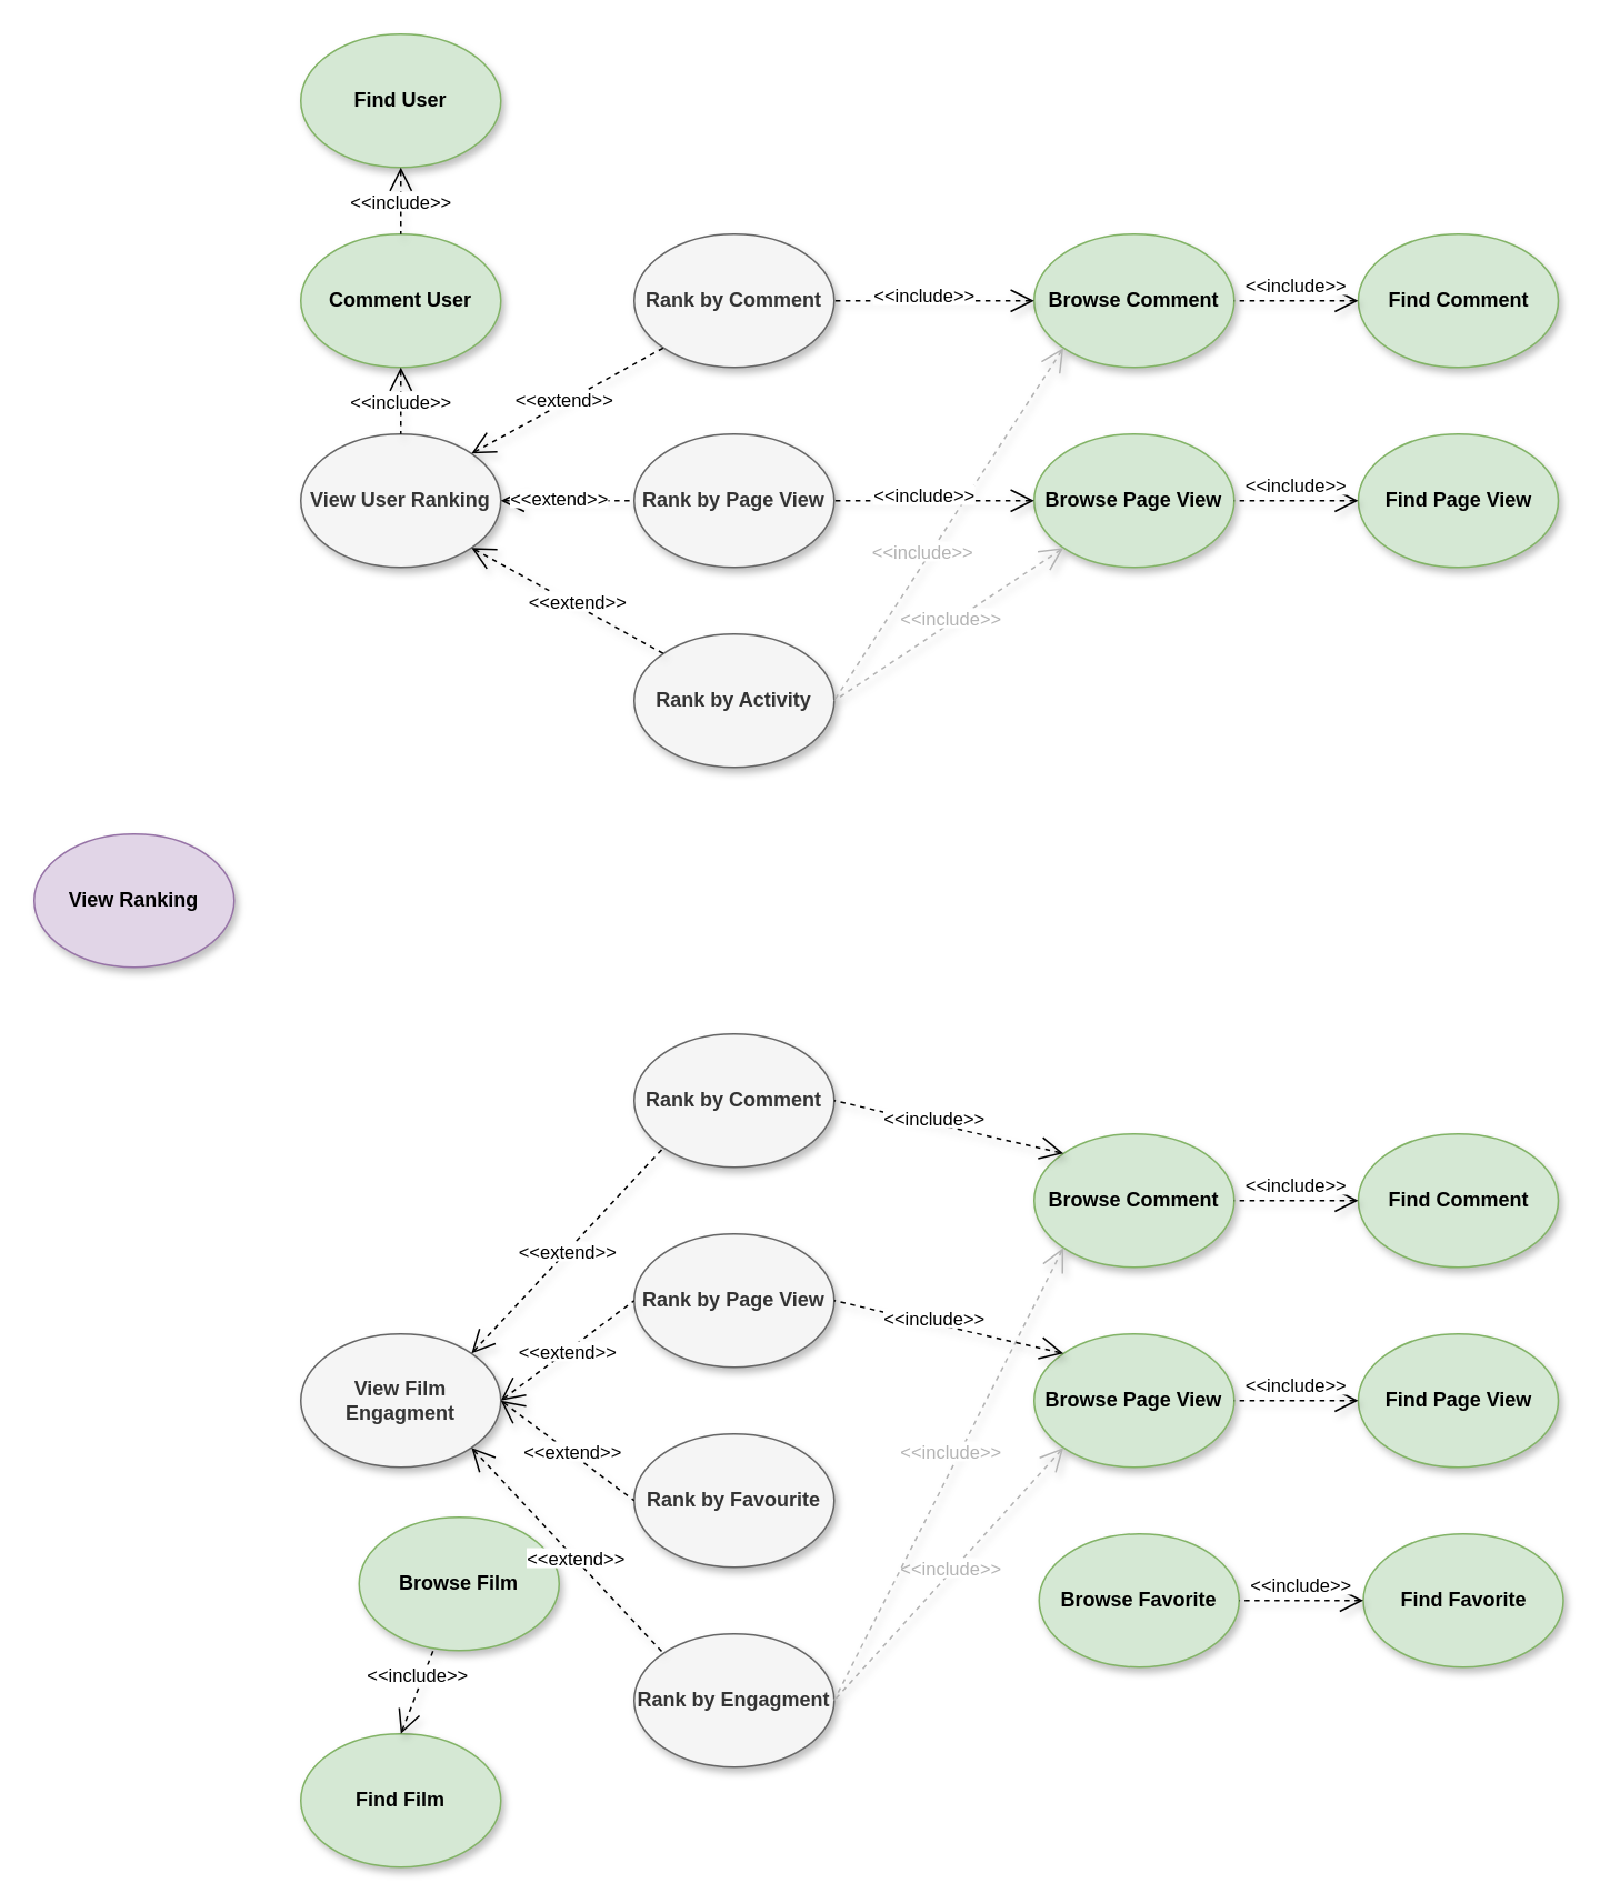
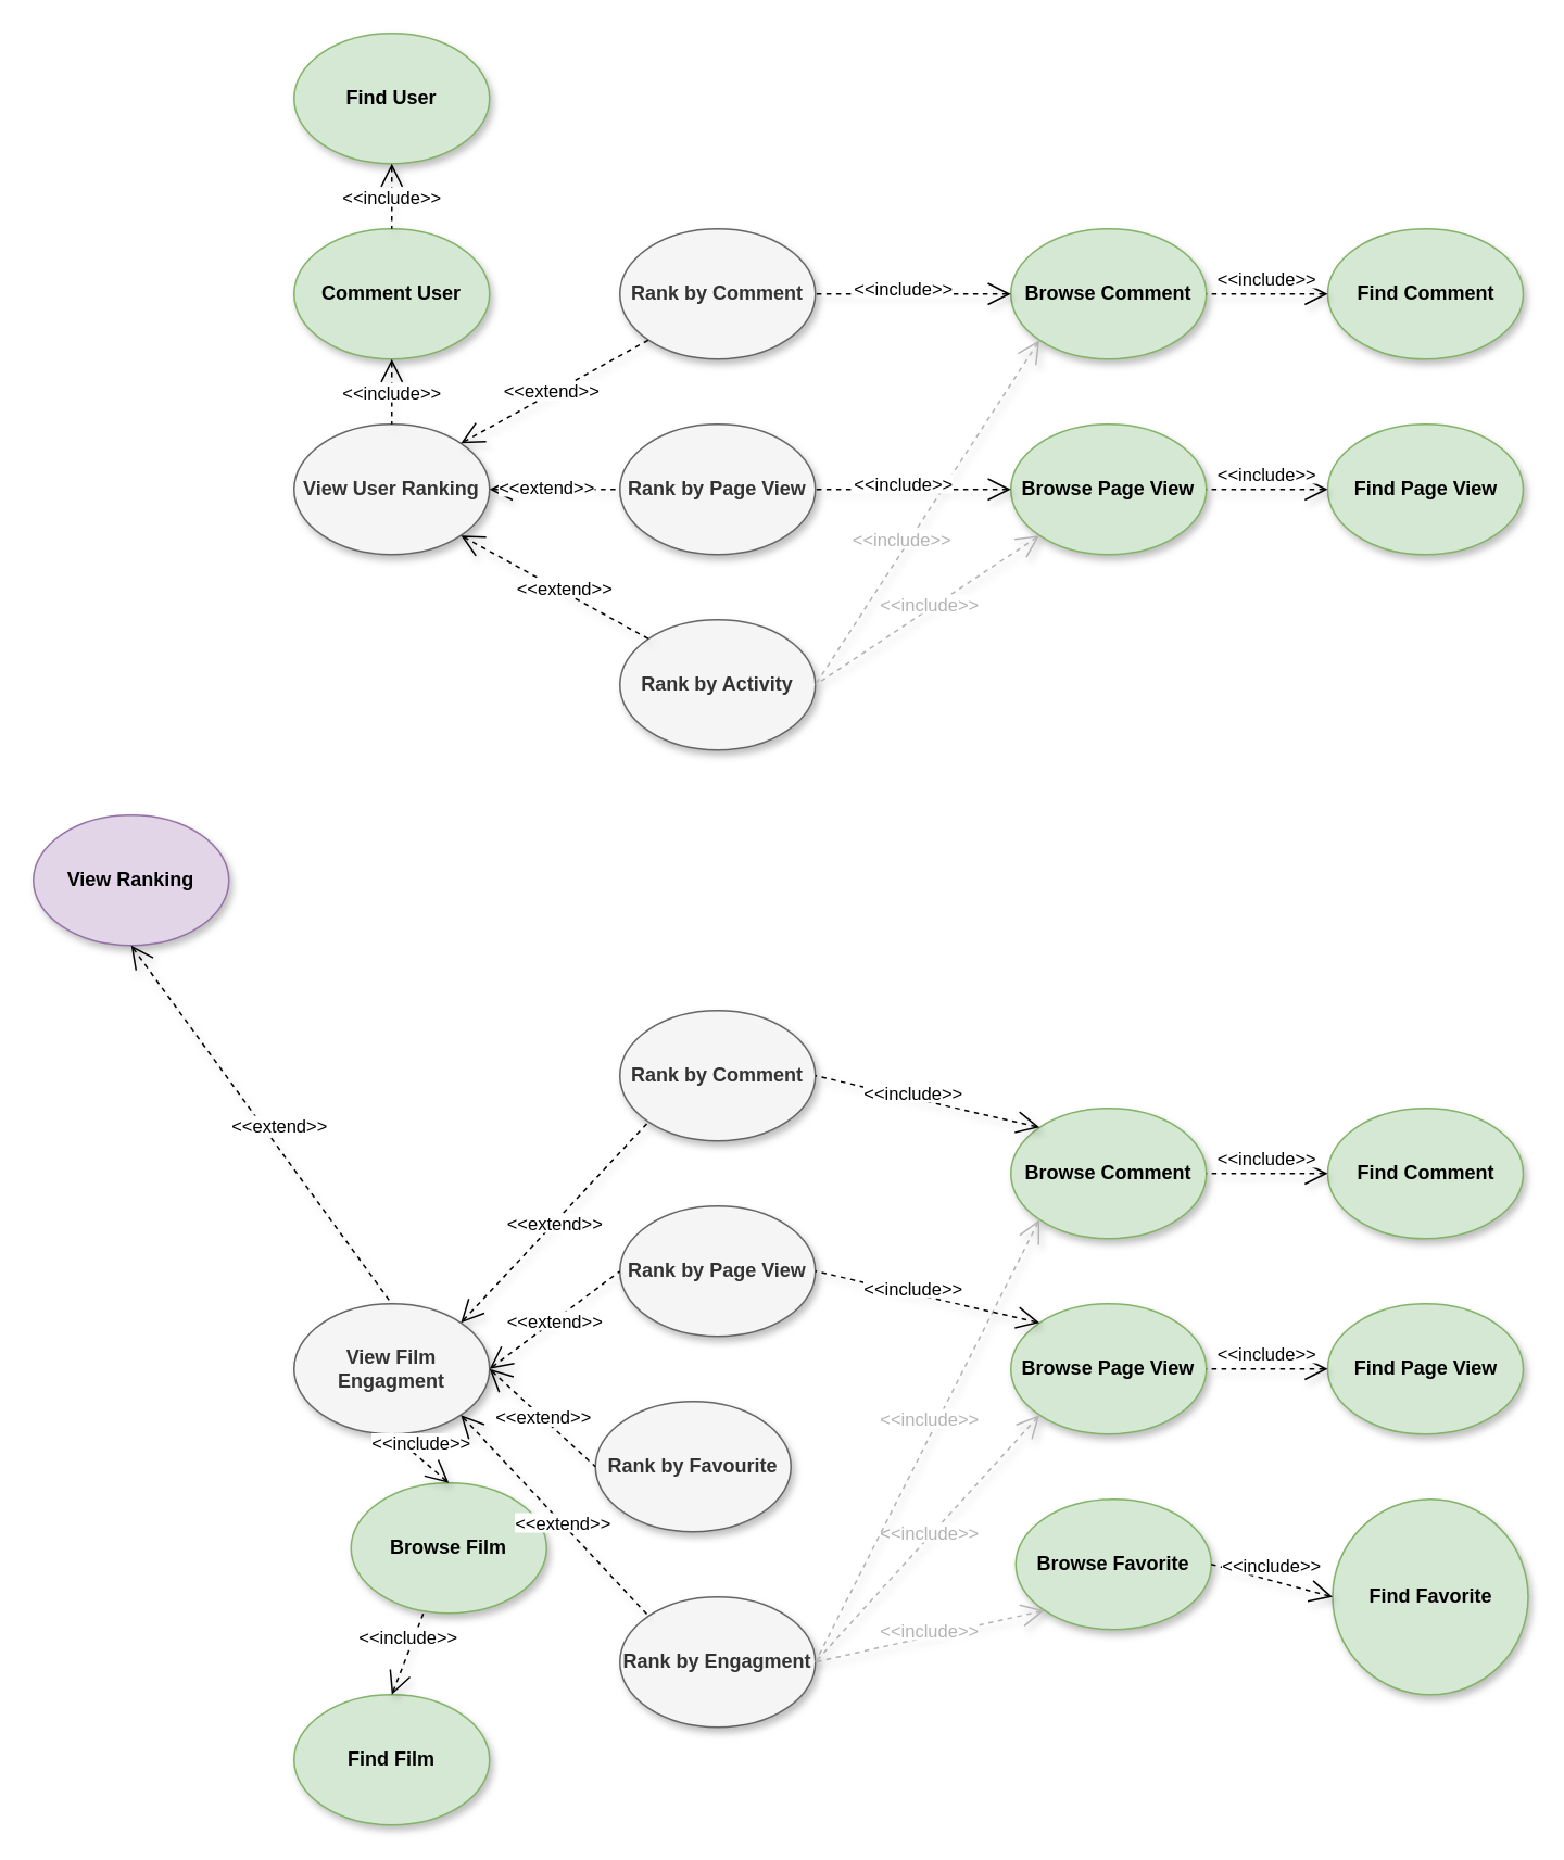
+ <mxCell id="18" value="&lt;span style=&quot;background-color: rgb(255 , 255 , 255)&quot;&gt;&amp;lt;&amp;lt;extend&amp;gt;&amp;gt;&lt;/span&gt;" style="edgeStyle=none;html=1;startArrow=open;endArrow=none;startSize=12;verticalAlign=bottom;dashed=1;labelBackgroundColor=none;entryX=0.5;entryY=0;entryDx=0;entryDy=0;shadow=1;exitX=0.5;exitY=1;exitDx=0;exitDy=0;" parent="1" source="2" target="3" edge="1"><mxGeometry x="0.103" y="2" width="160" relative="1" as="geometry"><mxPoint x="320" y="760" as="sourcePoint" /><mxPoint x="279.5" y="620" as="targetPoint" /><mxPoint x="1" as="offset" /></mxGeometry></mxCell>
+ <mxCell id="16" value="&lt;span style=&quot;background-color: rgb(255 , 255 , 255)&quot;&gt;&amp;lt;&amp;lt;include&amp;gt;&amp;gt;&lt;/span&gt;" style="edgeStyle=none;html=1;startArrow=open;endArrow=none;startSize=12;verticalAlign=bottom;dashed=1;labelBackgroundColor=none;entryX=0.5;entryY=1;entryDx=0;entryDy=0;shadow=1;exitX=0.5;exitY=0;exitDx=0;exitDy=0;" parent="1" source="12" target="3" edge="1"><mxGeometry width="160" relative="1" as="geometry"><mxPoint x="83.5" y="1090" as="sourcePoint" /><mxPoint x="83.5" y="930" as="targetPoint" /><mxPoint as="offset" /></mxGeometry></mxCell>
- <mxCell id="4" value="Rank by Favourite" style="ellipse;whiteSpace=wrap;html=1;fontStyle=1;fillColor=#f5f5f5;strokeColor=#666666;shadow=1;fontColor=#333333;" parent="1" vertex="1"><mxGeometry x="380" y="860" width="120" height="80" as="geometry" /></mxCell>
+ <mxCell id="4" value="Rank by Favourite" style="ellipse;whiteSpace=wrap;html=1;fontStyle=1;fillColor=#f5f5f5;strokeColor=#666666;shadow=1;fontColor=#333333;" parent="1" vertex="1"><mxGeometry x="365" y="860" width="120" height="80" as="geometry" /></mxCell>
- <mxCell id="15" value="Find Favorite" style="ellipse;whiteSpace=wrap;html=1;fontStyle=1;fillColor=#d5e8d4;strokeColor=#82b366;shadow=1;" parent="1" vertex="1"><mxGeometry x="817.5" y="920" width="120" height="80" as="geometry" /></mxCell>
+ <mxCell id="15" value="Find Favorite" style="ellipse;whiteSpace=wrap;html=1;fontStyle=1;fillColor=#d5e8d4;strokeColor=#82b366;shadow=1;" parent="1" vertex="1"><mxGeometry x="817.5" y="920" width="120" height="120" as="geometry" /></mxCell>
+ <mxCell id="23" value="&lt;span style=&quot;background-color: rgb(255 , 255 , 255)&quot;&gt;&lt;font color=&quot;#b3b3b3&quot;&gt;&amp;lt;&amp;lt;include&amp;gt;&amp;gt;&lt;/font&gt;&lt;/span&gt;" style="edgeStyle=none;html=1;startArrow=open;endArrow=none;startSize=12;verticalAlign=bottom;dashed=1;labelBackgroundColor=none;shadow=1;exitX=0;exitY=1;exitDx=0;exitDy=0;entryX=1;entryY=0.5;entryDx=0;entryDy=0;fillColor=#f5f5f5;strokeColor=#B3B3B3;" parent="1" source="11" target="7" edge="1"><mxGeometry x="0.022" y="6" width="160" relative="1" as="geometry"><mxPoint x="250" y="1050" as="sourcePoint" /><mxPoint x="250" y="1010" as="targetPoint" /><mxPoint as="offset" /></mxGeometry></mxCell>
